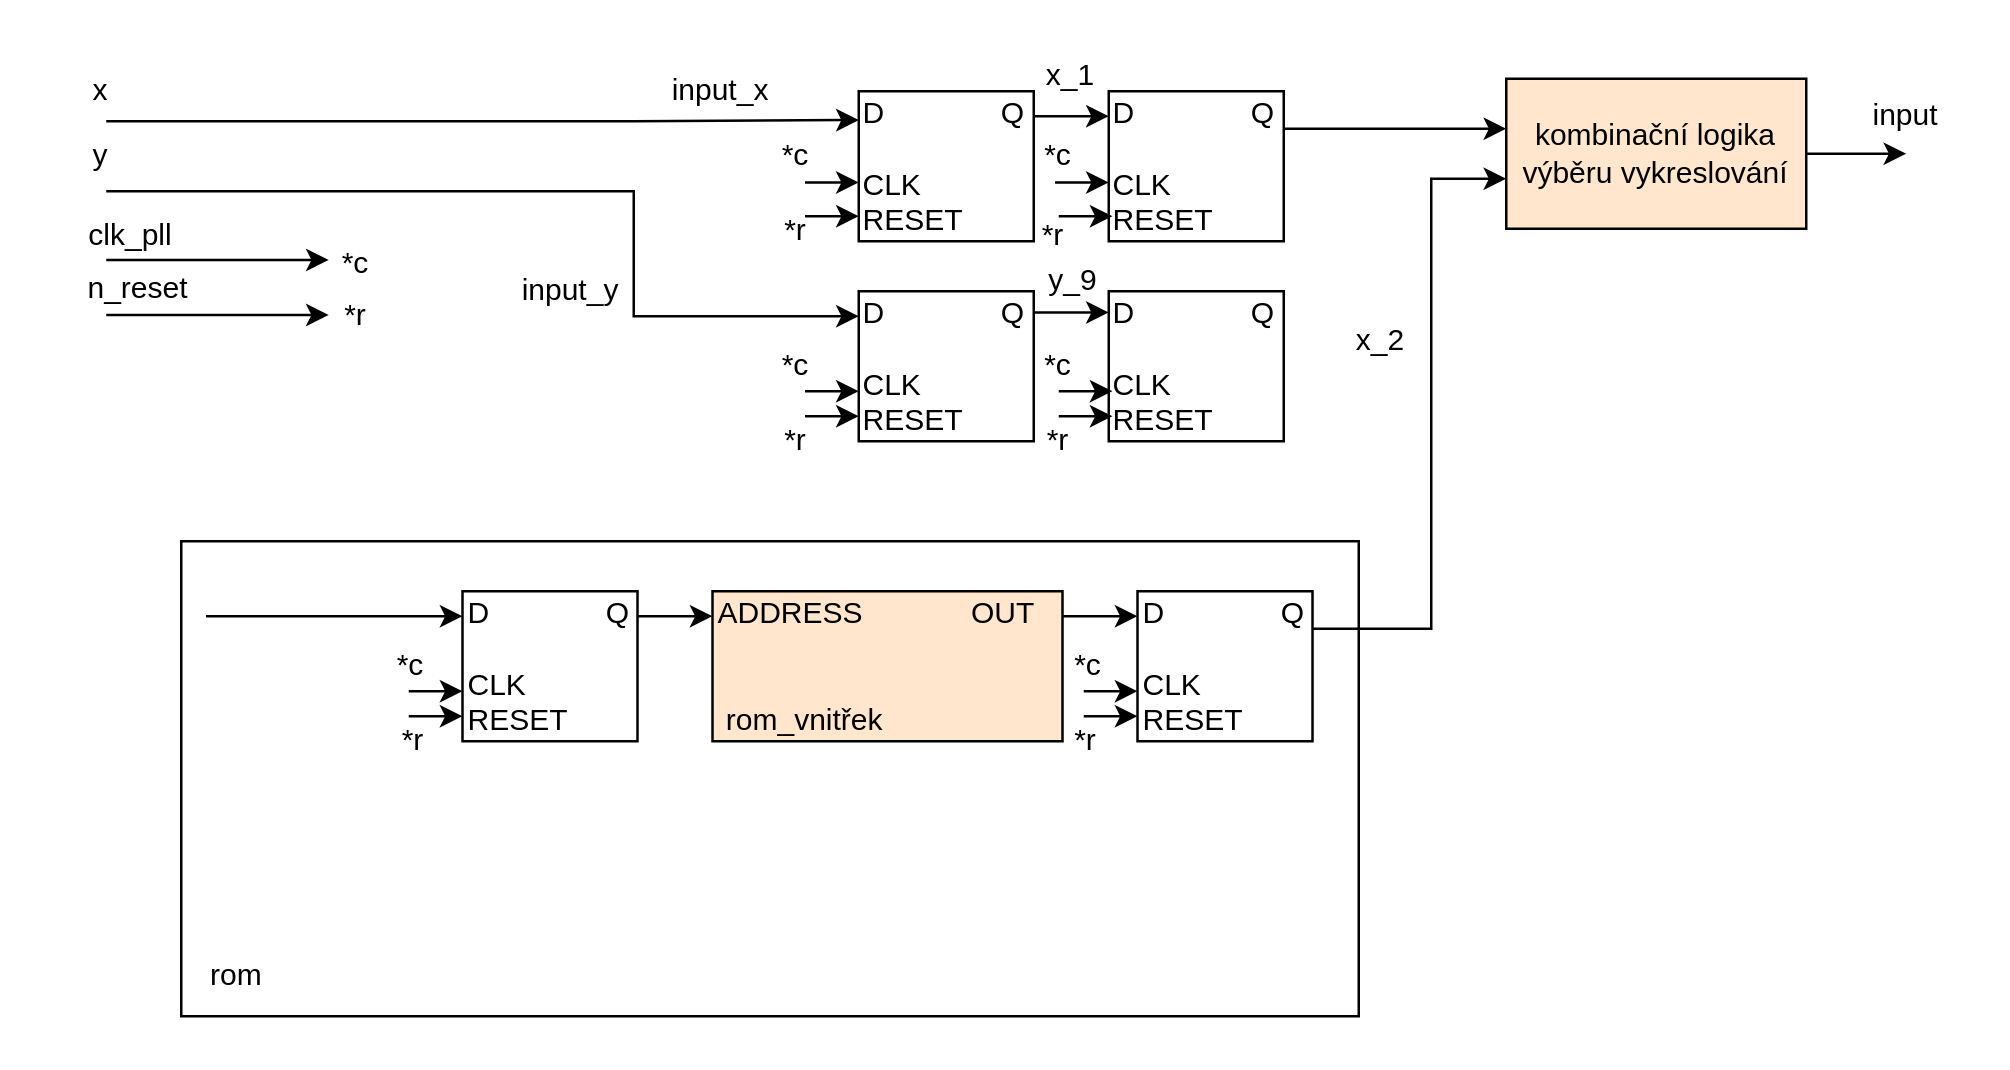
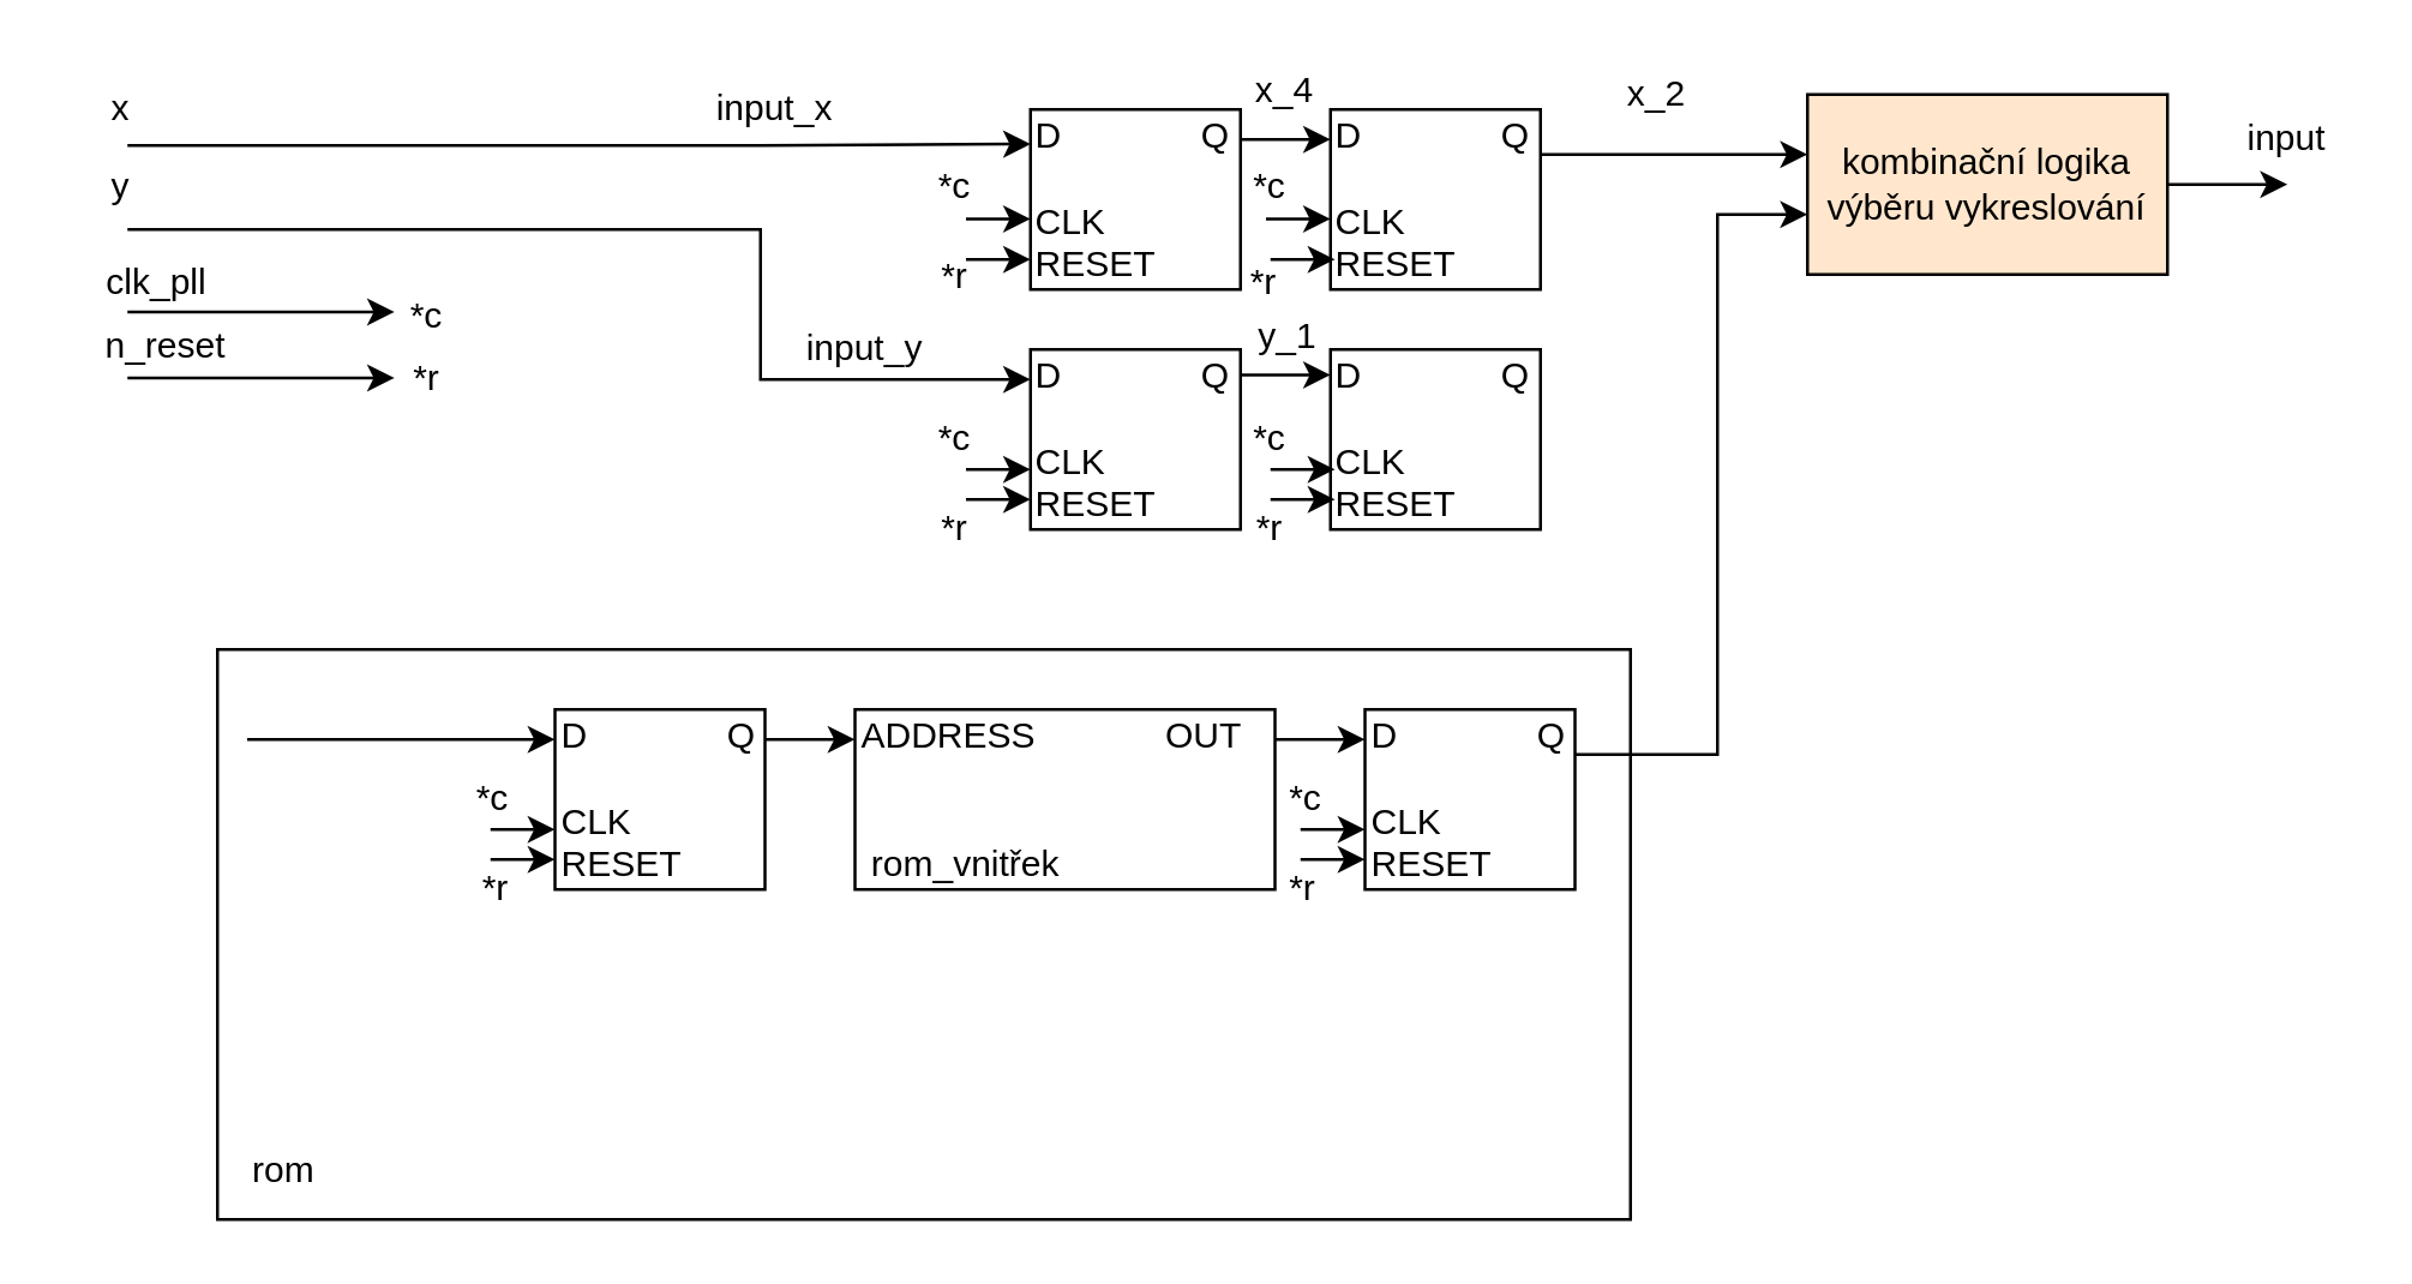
- <mxCell id="21" value="x_1" style="text;html=1;strokeColor=none;fillColor=none;align=center;verticalAlign=middle;whiteSpace=wrap;rounded=0;" vertex="1" parent="1"><mxGeometry x="407.5" y="20" width="40" height="20" as="geometry" /></mxCell>
+ <mxCell id="21" value="x_4" style="text;html=1;strokeColor=none;fillColor=none;align=center;verticalAlign=middle;whiteSpace=wrap;rounded=0;" vertex="1" parent="1"><mxGeometry x="407.5" y="20" width="40" height="20" as="geometry" /></mxCell>
- <mxCell id="20" value="input_x" style="text;html=1;strokeColor=none;fillColor=none;align=center;verticalAlign=middle;whiteSpace=wrap;rounded=0;" vertex="1" parent="1"><mxGeometry x="268" y="26" width="40" height="20" as="geometry" /></mxCell>
+ <mxCell id="20" value="input_x" style="text;html=1;strokeColor=none;fillColor=none;align=center;verticalAlign=middle;whiteSpace=wrap;rounded=0;" vertex="1" parent="1"><mxGeometry x="238" y="26" width="40" height="20" as="geometry" /></mxCell>
- <mxCell id="47" value="y_9" style="text;html=1;strokeColor=none;fillColor=none;align=center;verticalAlign=middle;whiteSpace=wrap;rounded=0;" vertex="1" parent="1"><mxGeometry x="409" y="102" width="40" height="20" as="geometry" /></mxCell>
+ <mxCell id="47" value="y_1" style="text;html=1;strokeColor=none;fillColor=none;align=center;verticalAlign=middle;whiteSpace=wrap;rounded=0;" vertex="1" parent="1"><mxGeometry x="409" y="102" width="40" height="20" as="geometry" /></mxCell>
- <mxCell id="48" value="input_y" style="text;html=1;strokeColor=none;fillColor=none;align=center;verticalAlign=middle;whiteSpace=wrap;rounded=0;" vertex="1" parent="1"><mxGeometry x="208" y="106" width="40" height="20" as="geometry" /></mxCell>
+ <mxCell id="48" value="input_y" style="text;html=1;strokeColor=none;fillColor=none;align=center;verticalAlign=middle;whiteSpace=wrap;rounded=0;" vertex="1" parent="1"><mxGeometry x="268" y="106" width="40" height="20" as="geometry" /></mxCell>
- <mxCell id="46" value="x_2" style="text;html=1;strokeColor=none;fillColor=none;align=center;verticalAlign=middle;whiteSpace=wrap;rounded=0;" vertex="1" parent="1"><mxGeometry x="532" y="126" width="40" height="20" as="geometry" /></mxCell>
+ <mxCell id="46" value="x_2" style="text;html=1;strokeColor=none;fillColor=none;align=center;verticalAlign=middle;whiteSpace=wrap;rounded=0;" vertex="1" parent="1"><mxGeometry x="532" y="21" width="40" height="20" as="geometry" /></mxCell>
- <mxCell id="3" value="ADDRESS&amp;nbsp; &amp;nbsp; &amp;nbsp; &amp;nbsp; &amp;nbsp; &amp;nbsp; &amp;nbsp;OUT&amp;nbsp; &amp;nbsp; &amp;nbsp;&lt;br&gt;&amp;nbsp; &amp;nbsp; &amp;nbsp; &amp;nbsp; &amp;nbsp; &amp;nbsp; &amp;nbsp; &amp;nbsp; &amp;nbsp; &amp;nbsp; &amp;nbsp; &amp;nbsp; &amp;nbsp; &amp;nbsp; &amp;nbsp; &amp;nbsp; &amp;nbsp;&amp;nbsp;&lt;br&gt;&amp;nbsp;rom_vnitřek&amp;nbsp; &amp;nbsp; &amp;nbsp;" style="rounded=0;whiteSpace=wrap;html=1;align=left;fillColor=#ffe6cc;" vertex="1" parent="1"><mxGeometry x="284.5" y="236" width="140" height="60" as="geometry" /></mxCell>
+ <mxCell id="3" value="ADDRESS&amp;nbsp; &amp;nbsp; &amp;nbsp; &amp;nbsp; &amp;nbsp; &amp;nbsp; &amp;nbsp;OUT&amp;nbsp; &amp;nbsp; &amp;nbsp;&lt;br&gt;&amp;nbsp; &amp;nbsp; &amp;nbsp; &amp;nbsp; &amp;nbsp; &amp;nbsp; &amp;nbsp; &amp;nbsp; &amp;nbsp; &amp;nbsp; &amp;nbsp; &amp;nbsp; &amp;nbsp; &amp;nbsp; &amp;nbsp; &amp;nbsp; &amp;nbsp;&amp;nbsp;&lt;br&gt;&amp;nbsp;rom_vnitřek&amp;nbsp; &amp;nbsp; &amp;nbsp;" style="rounded=0;whiteSpace=wrap;html=1;align=left;" vertex="1" parent="1"><mxGeometry x="284.5" y="236" width="140" height="60" as="geometry" /></mxCell>
